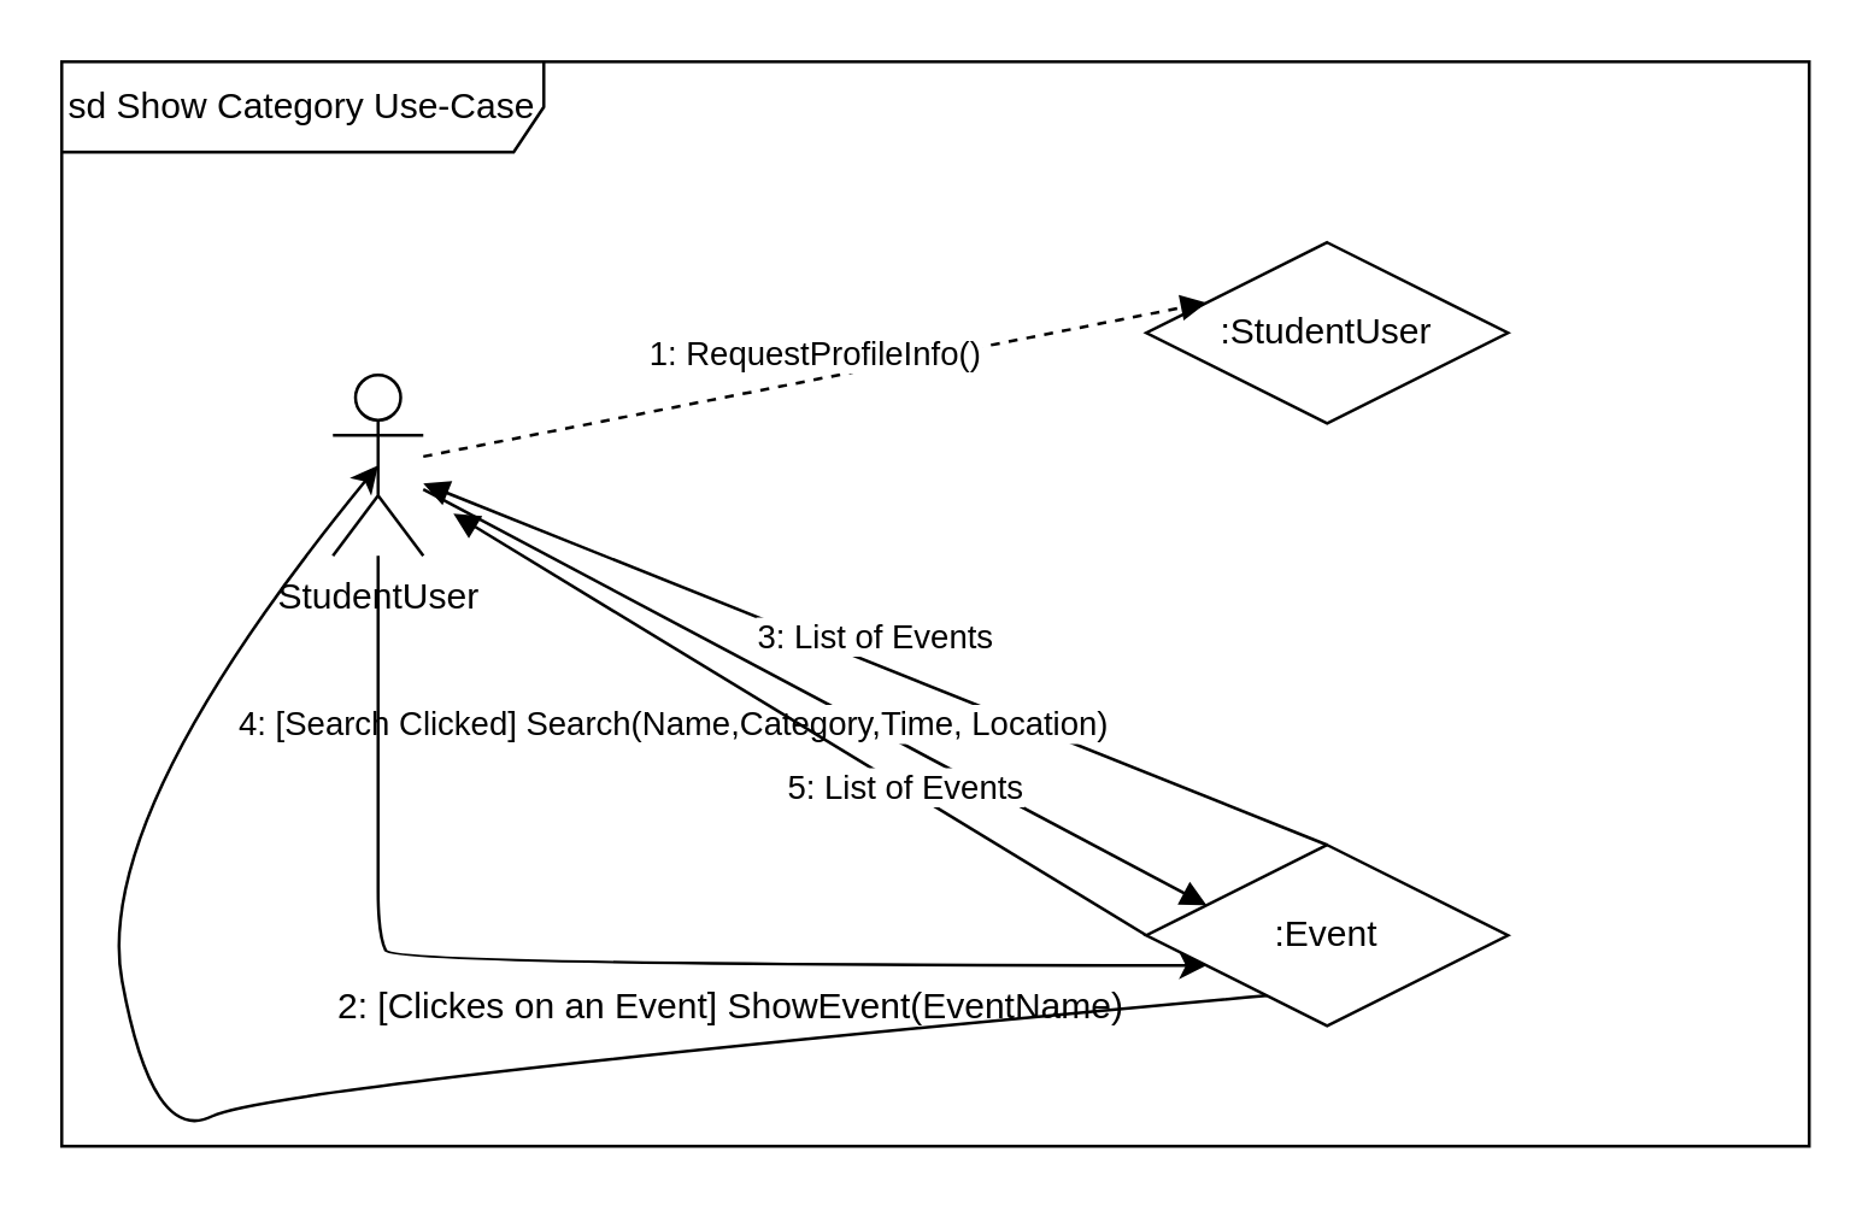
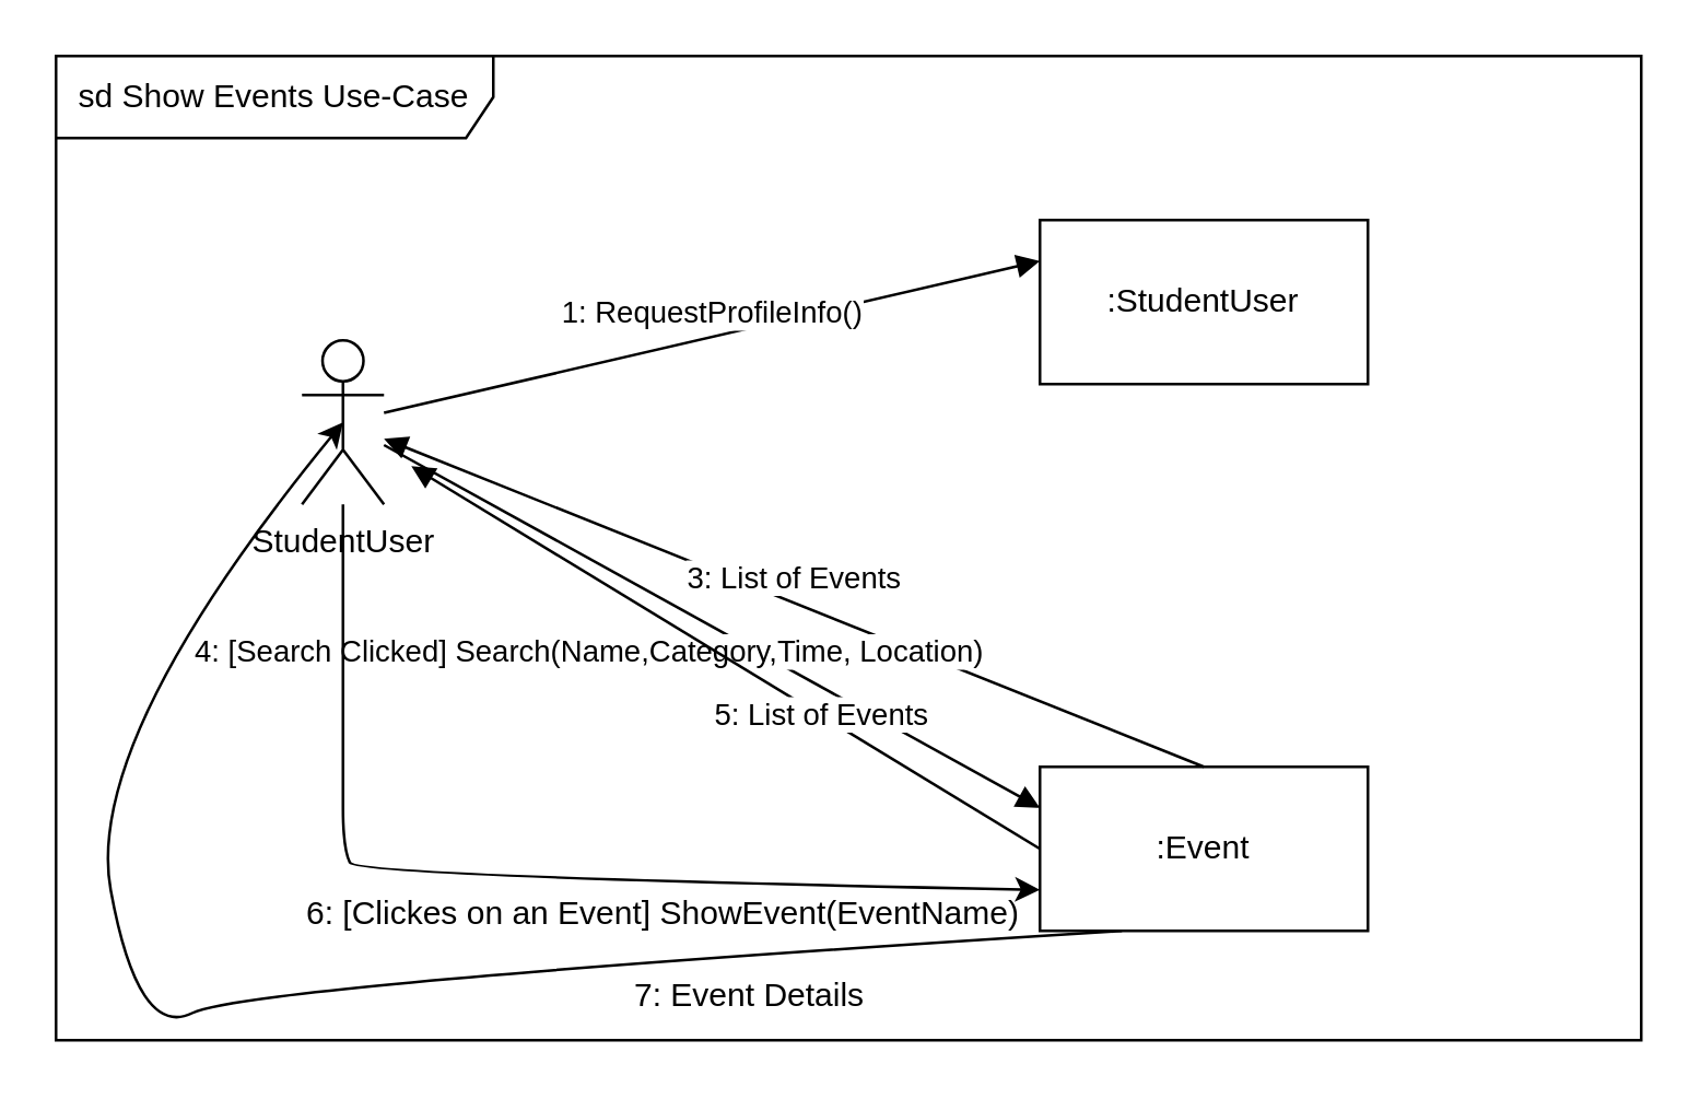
- <mxCell id="2" value="sd Show Category Use-Case&lt;br&gt;" style="shape=umlFrame;whiteSpace=wrap;html=1;width=160;height=30;" vertex="1" parent="1"><mxGeometry x="20" y="20" width="580" height="360" as="geometry" /></mxCell>
+ <mxCell id="2" value="sd Show Events Use-Case&lt;br&gt;" style="shape=umlFrame;whiteSpace=wrap;html=1;width=160;height=30;" vertex="1" parent="1"><mxGeometry x="20" y="20" width="580" height="360" as="geometry" /></mxCell>
- <mxCell id="4" value=":StudentUser&lt;br&gt;" style="rhombus;whiteSpace=wrap;html=1;" vertex="1" parent="1"><mxGeometry x="380" y="80" width="120" height="60" as="geometry" /></mxCell>
+ <mxCell id="4" value=":StudentUser&lt;br&gt;" style="rounded=0;whiteSpace=wrap;html=1;" vertex="1" parent="1"><mxGeometry x="380" y="80" width="120" height="60" as="geometry" /></mxCell>
- <mxCell id="6" value="1: RequestProfileInfo()" style="html=1;verticalAlign=bottom;endArrow=block;entryX=0;entryY=0.25;entryDx=0;entryDy=0;dashed=1;" edge="1" parent="1" source="3" target="4"><mxGeometry width="80" relative="1" as="geometry"><mxPoint x="35" y="128" as="sourcePoint" /><mxPoint x="155" y="129" as="targetPoint" /></mxGeometry></mxCell>
+ <mxCell id="6" value="1: RequestProfileInfo()" style="html=1;verticalAlign=bottom;endArrow=block;entryX=0;entryY=0.25;entryDx=0;entryDy=0;" edge="1" parent="1" source="3" target="4"><mxGeometry width="80" relative="1" as="geometry"><mxPoint x="35" y="128" as="sourcePoint" /><mxPoint x="155" y="129" as="targetPoint" /></mxGeometry></mxCell>
- <mxCell id="5" value=":Event&lt;br&gt;" style="rhombus;whiteSpace=wrap;html=1;" vertex="1" parent="1"><mxGeometry x="380" y="280" width="120" height="60" as="geometry" /></mxCell>
+ <mxCell id="5" value=":Event&lt;br&gt;" style="rounded=0;whiteSpace=wrap;html=1;" vertex="1" parent="1"><mxGeometry x="380" y="280" width="120" height="60" as="geometry" /></mxCell>
- <mxCell id="11" value="2: [Clickes on an Event] ShowEvent(EventName)" style="text;html=1;" vertex="1" parent="1"><mxGeometry x="110" y="320" width="270" height="30" as="geometry" /></mxCell>
+ <mxCell id="11" value="6: [Clickes on an Event] ShowEvent(EventName)" style="text;html=1;" vertex="1" parent="1"><mxGeometry x="110" y="320" width="270" height="30" as="geometry" /></mxCell>
+ <mxCell id="13" value="7: Event Details" style="text;html=1;" vertex="1" parent="1"><mxGeometry x="230" y="350" width="100" height="30" as="geometry" /></mxCell>
